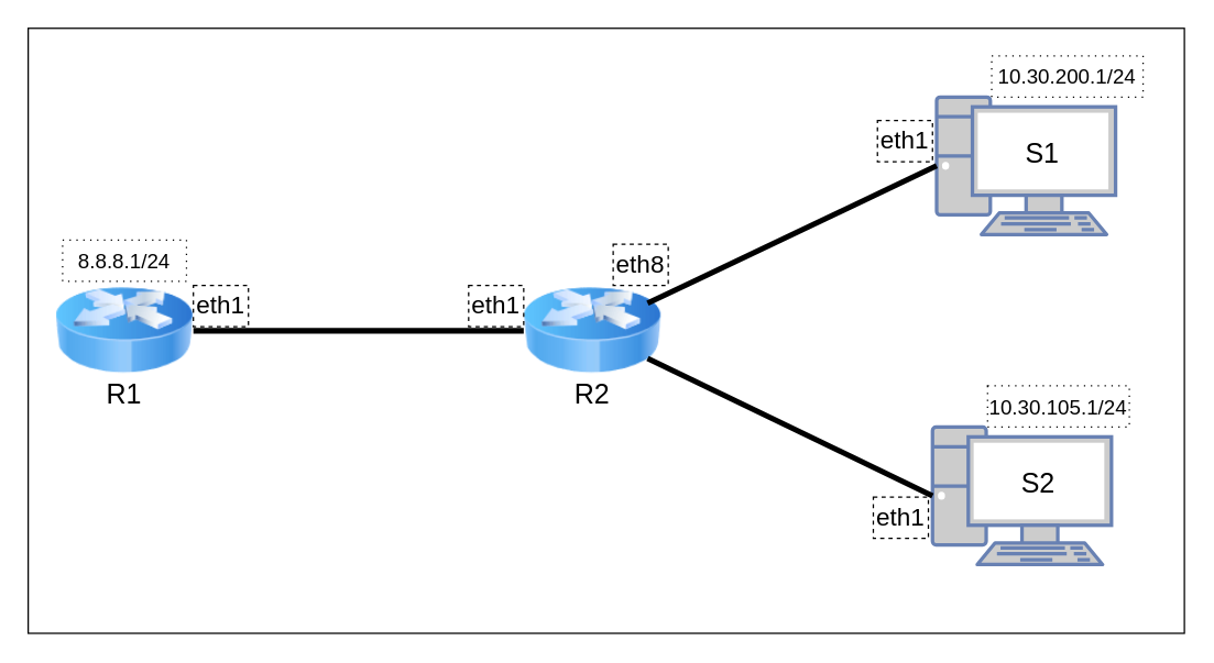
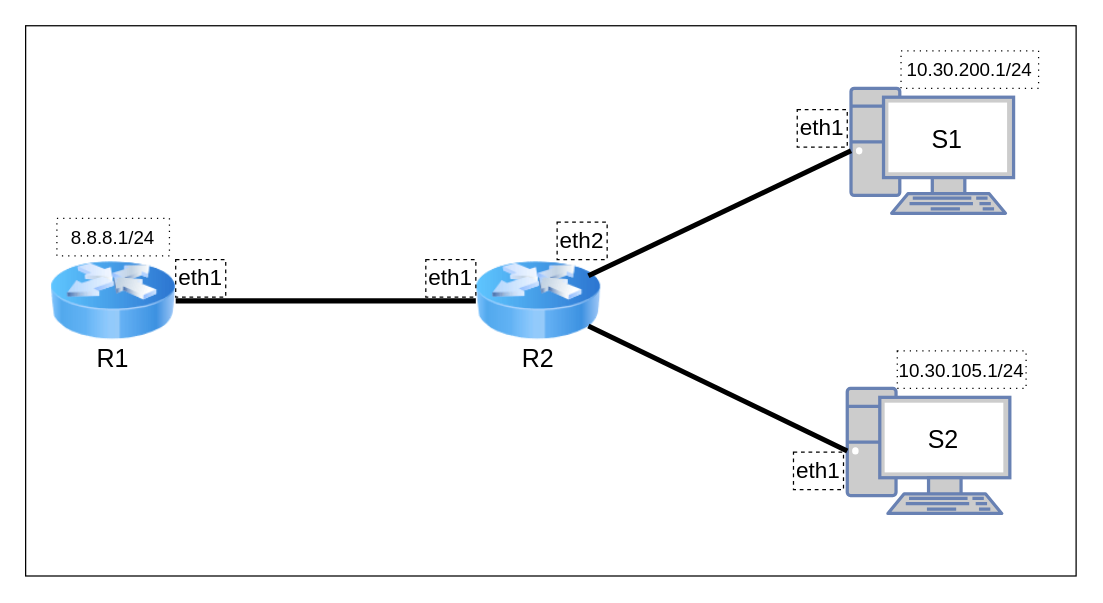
- <mxCell id="19" value="&lt;font style=&quot;color: rgb(0, 0, 0); font-size: 18px;&quot;&gt;eth8&lt;/font&gt;" style="text;html=1;align=center;verticalAlign=middle;whiteSpace=wrap;rounded=0;strokeColor=#000000;dashed=1;" parent="1" vertex="1"><mxGeometry x="445" y="177" width="40" height="30" as="geometry" /></mxCell>
+ <mxCell id="19" value="&lt;font style=&quot;color: rgb(0, 0, 0); font-size: 18px;&quot;&gt;eth2&lt;/font&gt;" style="text;html=1;align=center;verticalAlign=middle;whiteSpace=wrap;rounded=0;strokeColor=#000000;dashed=1;" parent="1" vertex="1"><mxGeometry x="445" y="177" width="40" height="30" as="geometry" /></mxCell>
